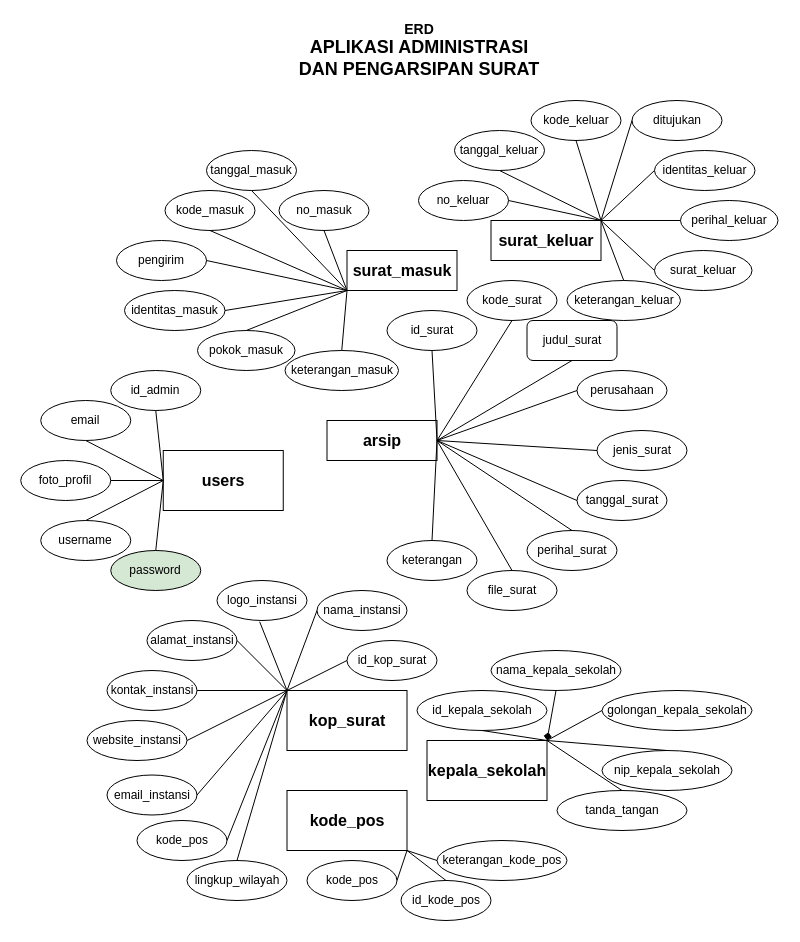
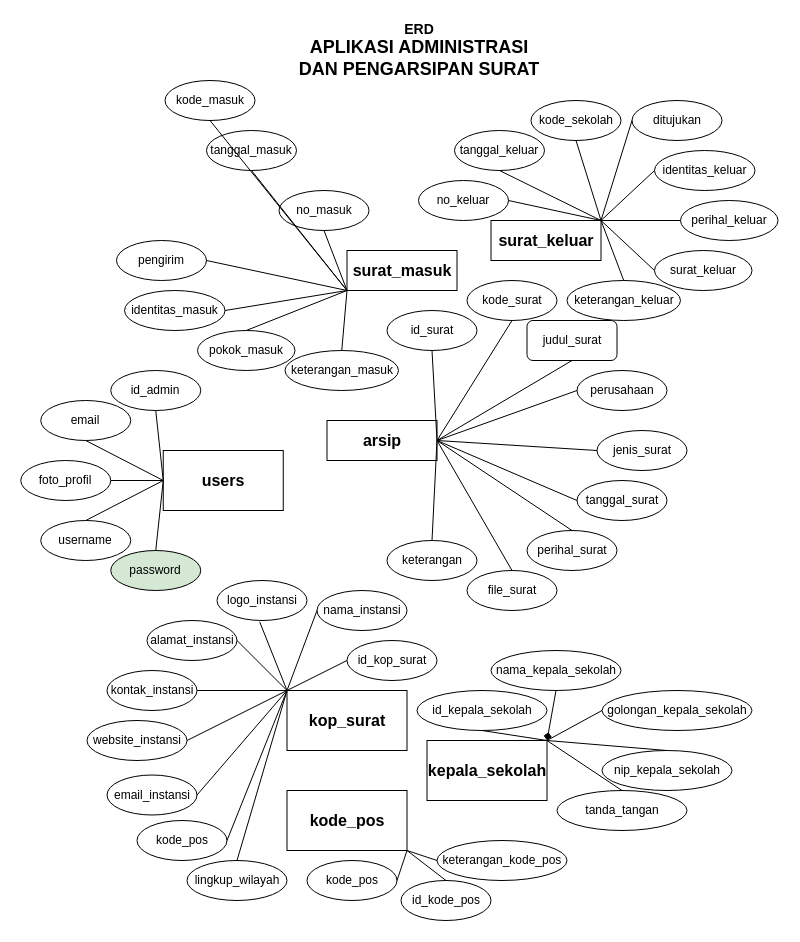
- <mxCell id="88" value="kode_keluar" style="ellipse;whiteSpace=wrap;html=1;" vertex="1" parent="1"><mxGeometry x="530.5" y="100" width="90" height="40" as="geometry" /></mxCell>
+ <mxCell id="88" value="kode_sekolah" style="ellipse;whiteSpace=wrap;html=1;" vertex="1" parent="1"><mxGeometry x="530.5" y="100" width="90" height="40" as="geometry" /></mxCell>
- <mxCell id="73" value="tanggal_masuk" style="ellipse;whiteSpace=wrap;html=1;" vertex="1" parent="1"><mxGeometry x="206" y="150" width="90" height="40" as="geometry" /></mxCell>
+ <mxCell id="73" value="tanggal_masuk" style="ellipse;whiteSpace=wrap;html=1;" vertex="1" parent="1"><mxGeometry x="206" y="130" width="90" height="40" as="geometry" /></mxCell>
- <mxCell id="75" value="kode_masuk" style="ellipse;whiteSpace=wrap;html=1;" vertex="1" parent="1"><mxGeometry x="164.5" y="190" width="90" height="40" as="geometry" /></mxCell>
+ <mxCell id="75" value="kode_masuk" style="ellipse;whiteSpace=wrap;html=1;" vertex="1" parent="1"><mxGeometry x="164.5" y="80" width="90" height="40" as="geometry" /></mxCell>
